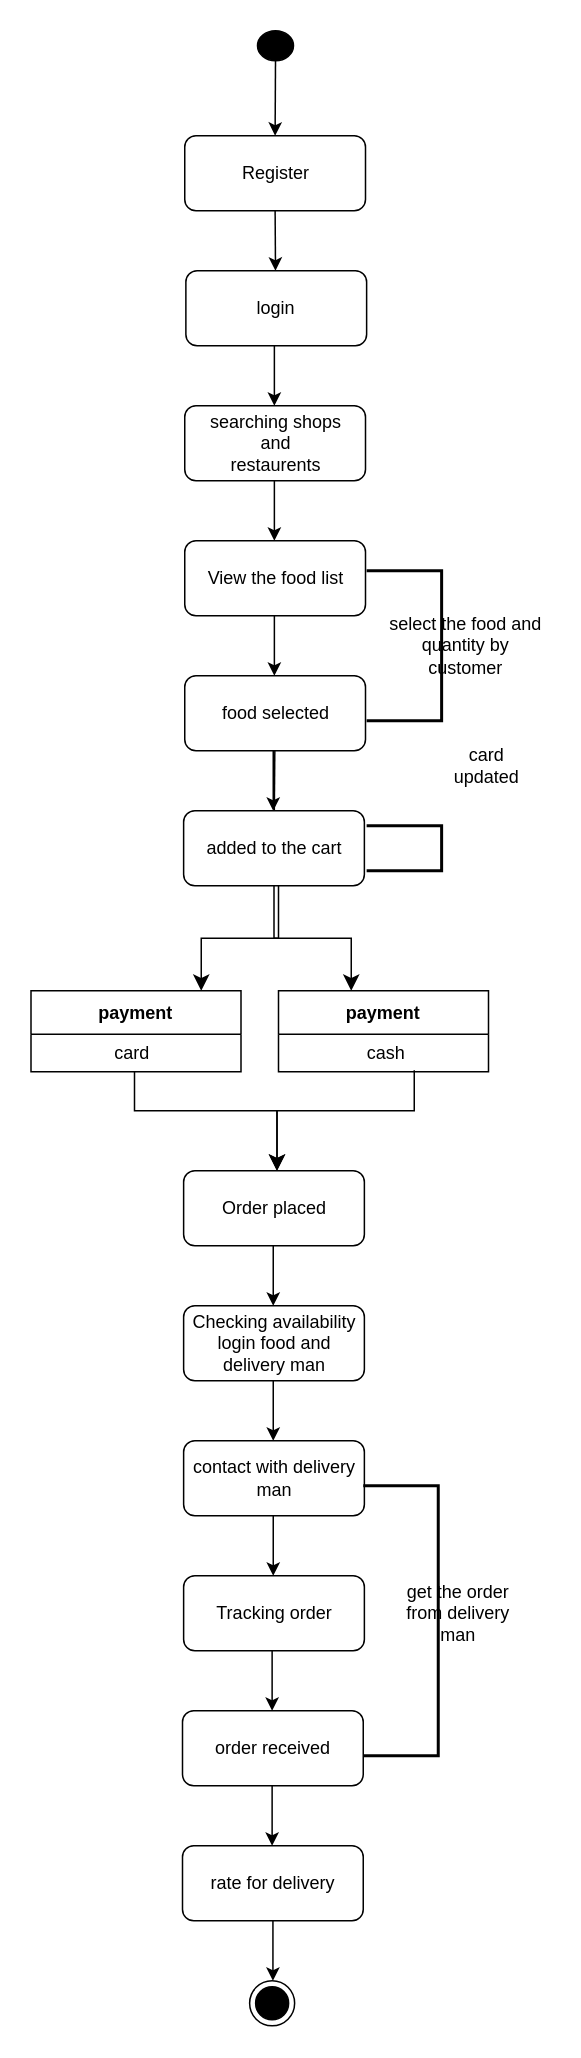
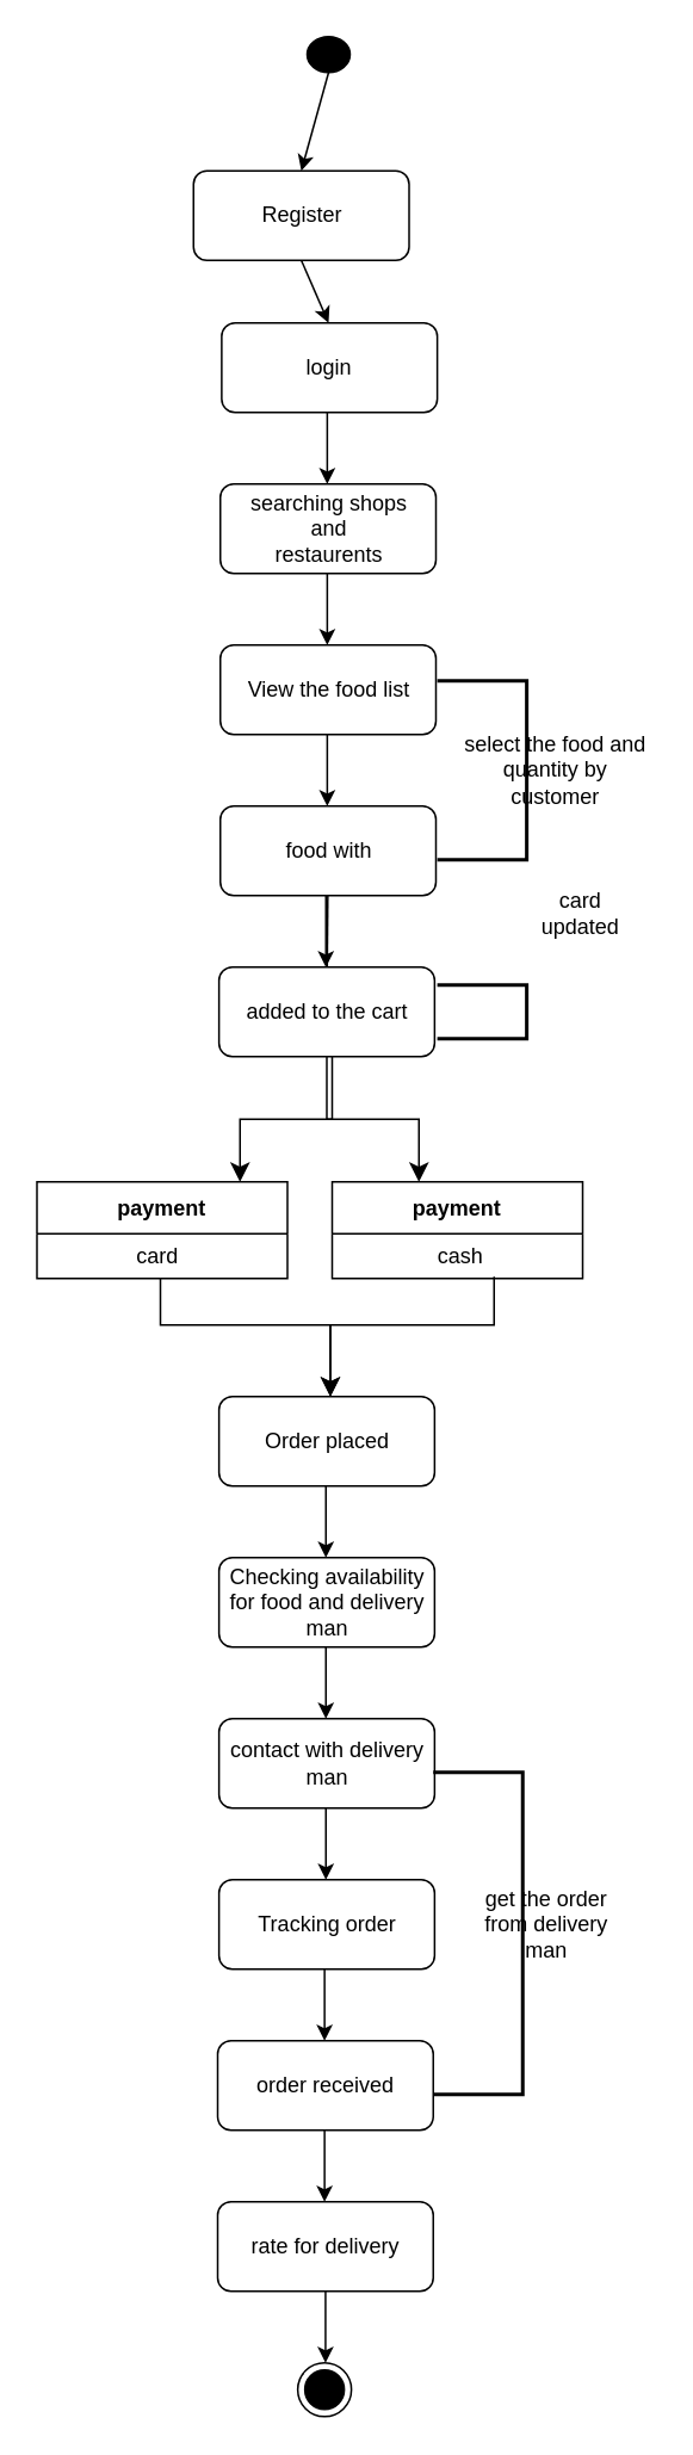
- <mxCell id="3" value="Register" style="rounded=1;whiteSpace=wrap;html=1;" vertex="1" parent="1"><mxGeometry x="122.5" y="90" width="120.5" height="50" as="geometry" /></mxCell>
+ <mxCell id="3" value="Register" style="rounded=1;whiteSpace=wrap;html=1;" vertex="1" parent="1"><mxGeometry x="107.5" y="95" width="120.5" height="50" as="geometry" /></mxCell>
- <mxCell id="13" value="food selected" style="rounded=1;whiteSpace=wrap;html=1;" vertex="1" parent="1"><mxGeometry x="122.5" y="450" width="120.5" height="50" as="geometry" /></mxCell>
+ <mxCell id="13" value="food with" style="rounded=1;whiteSpace=wrap;html=1;" vertex="1" parent="1"><mxGeometry x="122.5" y="450" width="120.5" height="50" as="geometry" /></mxCell>
- <mxCell id="27" value="Checking availability login food and delivery man" style="rounded=1;whiteSpace=wrap;html=1;" vertex="1" parent="1"><mxGeometry x="121.75" y="870" width="120.5" height="50" as="geometry" /></mxCell>
+ <mxCell id="27" value="Checking availability for food and delivery man" style="rounded=1;whiteSpace=wrap;html=1;" vertex="1" parent="1"><mxGeometry x="121.75" y="870" width="120.5" height="50" as="geometry" /></mxCell>
